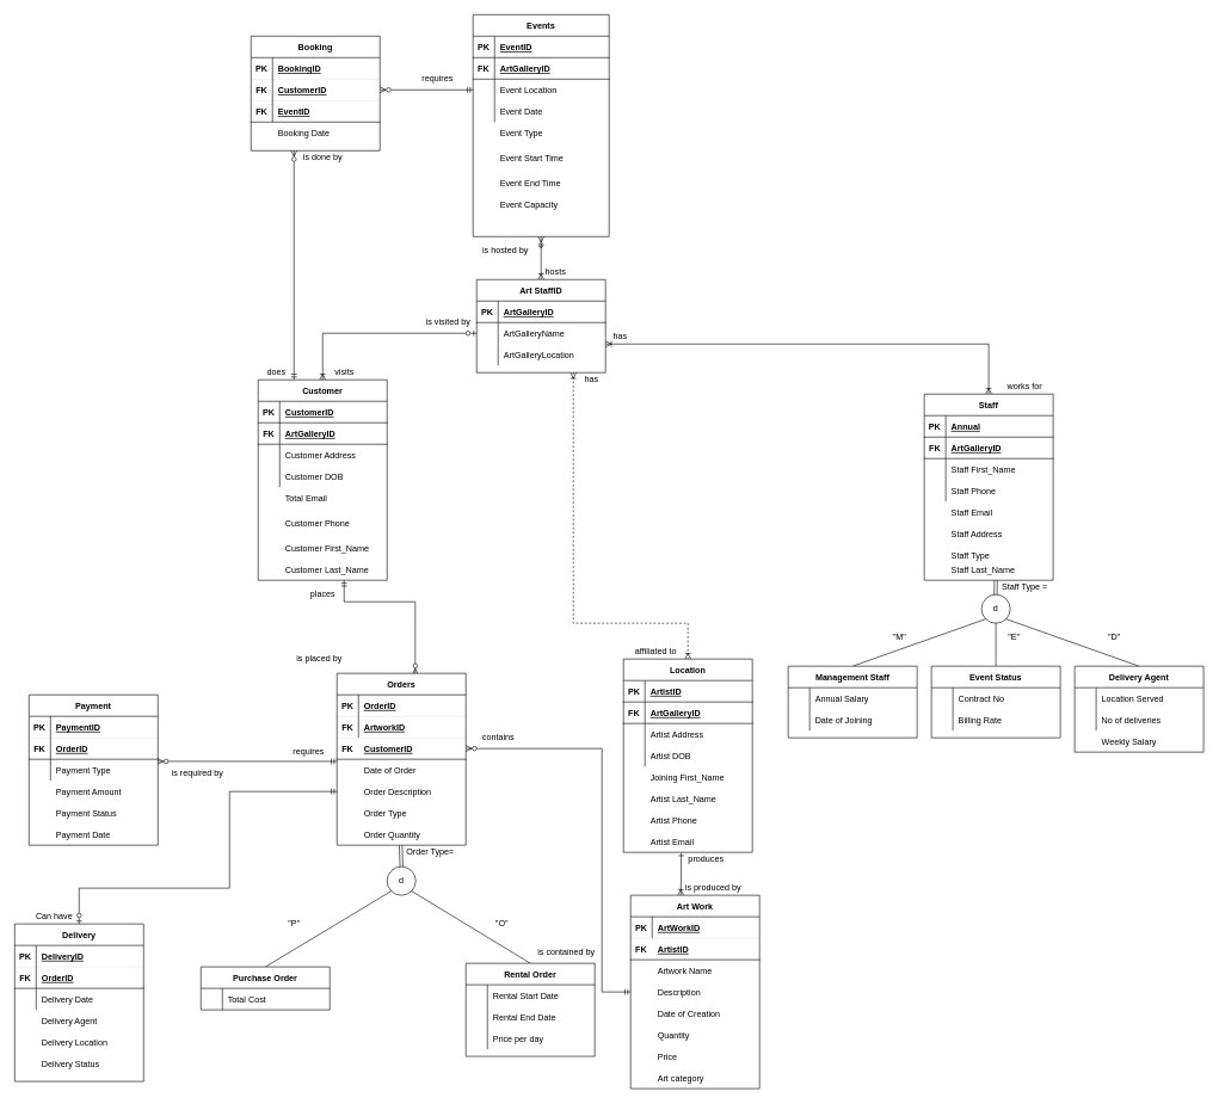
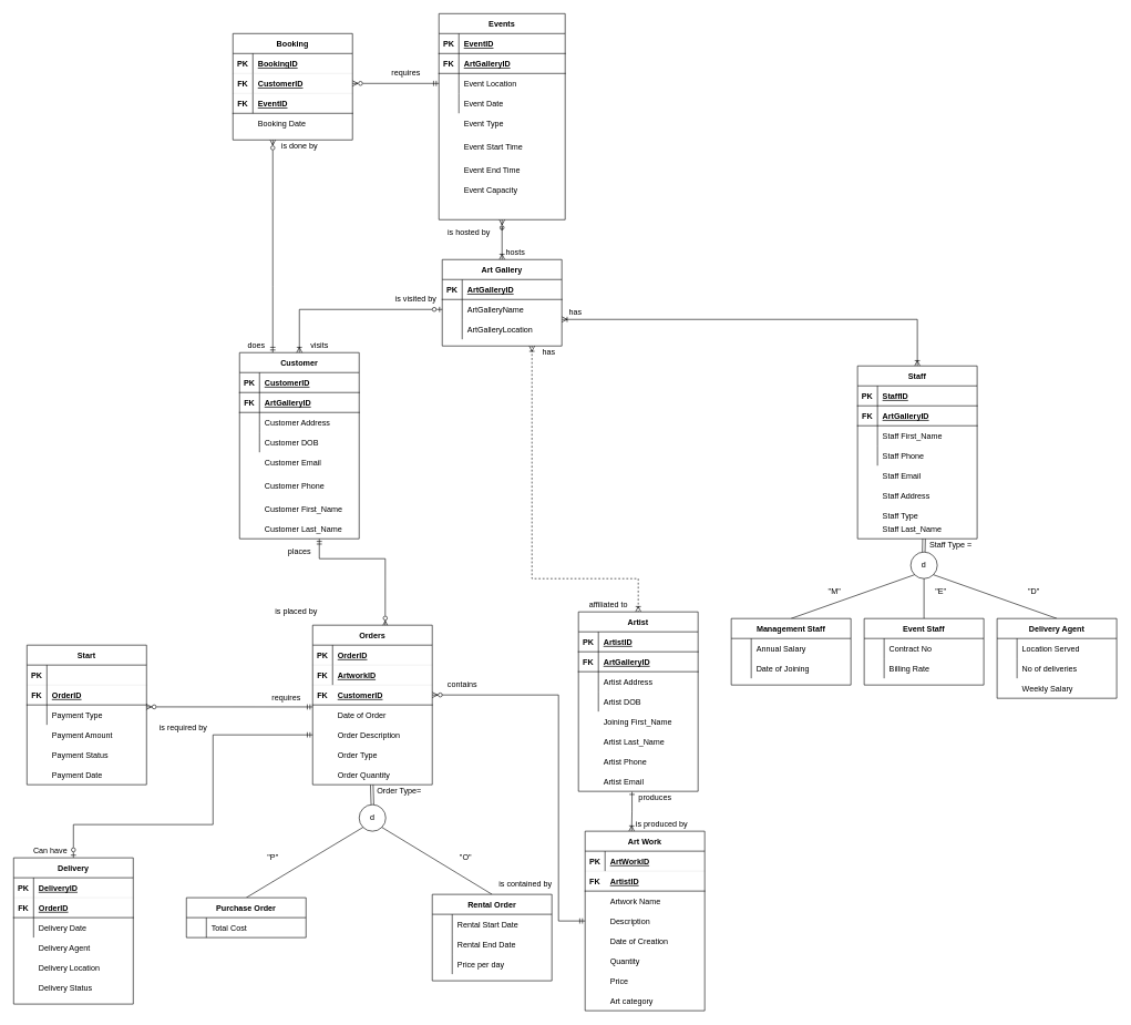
- <mxCell id="42" value="Art StaffID" style="shape=table;startSize=30;container=1;collapsible=1;childLayout=tableLayout;fixedRows=1;rowLines=0;fontStyle=1;align=center;resizeLast=1;" vertex="1" parent="1"><mxGeometry x="665" y="390" width="180" height="130" as="geometry" /></mxCell>
+ <mxCell id="42" value="Art Gallery" style="shape=table;startSize=30;container=1;collapsible=1;childLayout=tableLayout;fixedRows=1;rowLines=0;fontStyle=1;align=center;resizeLast=1;" vertex="1" parent="1"><mxGeometry x="665" y="390" width="180" height="130" as="geometry" /></mxCell>
- <mxCell id="15" value="works for" style="text;html=1;align=center;verticalAlign=middle;resizable=0;points=[];autosize=1;strokeColor=none;fillColor=none;" vertex="1" parent="1"><mxGeometry x="1400" y="530" width="60" height="20" as="geometry" /></mxCell>
- <mxCell id="76" value="Annual" style="shape=partialRectangle;connectable=0;fillColor=none;top=0;left=0;bottom=0;right=0;align=left;spacingLeft=6;fontStyle=5;overflow=hidden;" vertex="1" parent="74"><mxGeometry x="30" width="150" height="30" as="geometry"><mxRectangle width="150" height="30" as="alternateBounds" /></mxGeometry></mxCell>
+ <mxCell id="76" value="StaffID" style="shape=partialRectangle;connectable=0;fillColor=none;top=0;left=0;bottom=0;right=0;align=left;spacingLeft=6;fontStyle=5;overflow=hidden;" vertex="1" parent="74"><mxGeometry x="30" width="150" height="30" as="geometry"><mxRectangle width="150" height="30" as="alternateBounds" /></mxGeometry></mxCell>
- <mxCell id="68" value="Total Email" style="shape=partialRectangle;connectable=0;fillColor=none;top=0;left=0;bottom=0;right=0;align=left;spacingLeft=6;overflow=hidden;" vertex="1" parent="66"><mxGeometry x="30" width="150" height="30" as="geometry"><mxRectangle width="150" height="30" as="alternateBounds" /></mxGeometry></mxCell>
+ <mxCell id="68" value="Customer Email" style="shape=partialRectangle;connectable=0;fillColor=none;top=0;left=0;bottom=0;right=0;align=left;spacingLeft=6;overflow=hidden;" vertex="1" parent="66"><mxGeometry x="30" width="150" height="30" as="geometry"><mxRectangle width="150" height="30" as="alternateBounds" /></mxGeometry></mxCell>
- <mxCell id="110" value="Location" style="shape=table;startSize=30;container=1;collapsible=1;childLayout=tableLayout;fixedRows=1;rowLines=0;fontStyle=1;align=center;resizeLast=1;" vertex="1" parent="1"><mxGeometry x="870" y="920" width="180" height="270" as="geometry" /></mxCell>
+ <mxCell id="110" value="Artist" style="shape=table;startSize=30;container=1;collapsible=1;childLayout=tableLayout;fixedRows=1;rowLines=0;fontStyle=1;align=center;resizeLast=1;" vertex="1" parent="1"><mxGeometry x="870" y="920" width="180" height="270" as="geometry" /></mxCell>
- <mxCell id="244" value="Event Status" style="shape=table;startSize=30;container=1;collapsible=1;childLayout=tableLayout;fixedRows=1;rowLines=0;fontStyle=1;align=center;resizeLast=1;" vertex="1" parent="1"><mxGeometry x="1300" y="930" width="180" height="100" as="geometry" /></mxCell>
+ <mxCell id="244" value="Event Staff" style="shape=table;startSize=30;container=1;collapsible=1;childLayout=tableLayout;fixedRows=1;rowLines=0;fontStyle=1;align=center;resizeLast=1;" vertex="1" parent="1"><mxGeometry x="1300" y="930" width="180" height="100" as="geometry" /></mxCell>
- <mxCell id="94" value="Payment" style="shape=table;startSize=30;container=1;collapsible=1;childLayout=tableLayout;fixedRows=1;rowLines=0;fontStyle=1;align=center;resizeLast=1;" vertex="1" parent="1"><mxGeometry x="40" y="970" width="180" height="210" as="geometry" /></mxCell>
+ <mxCell id="94" value="Start" style="shape=table;startSize=30;container=1;collapsible=1;childLayout=tableLayout;fixedRows=1;rowLines=0;fontStyle=1;align=center;resizeLast=1;" vertex="1" parent="1"><mxGeometry x="40" y="970" width="180" height="210" as="geometry" /></mxCell>
- <mxCell id="97" value="PaymentID" style="shape=partialRectangle;connectable=0;fillColor=none;top=0;left=0;bottom=0;right=0;align=left;spacingLeft=6;fontStyle=5;overflow=hidden;" vertex="1" parent="95"><mxGeometry x="30" width="150" height="30" as="geometry"><mxRectangle width="150" height="30" as="alternateBounds" /></mxGeometry></mxCell>
- <mxCell id="260" value="is required by" style="text;html=1;align=center;verticalAlign=middle;resizable=0;points=[];autosize=1;strokeColor=none;fillColor=none;" vertex="1" parent="1"><mxGeometry x="230" y="1070" width="90" height="20" as="geometry" /></mxCell>
+ <mxCell id="260" value="is required by" style="text;html=1;align=center;verticalAlign=middle;resizable=0;points=[];autosize=1;strokeColor=none;fillColor=none;" vertex="1" parent="1"><mxGeometry x="230" y="1085" width="90" height="20" as="geometry" /></mxCell>
